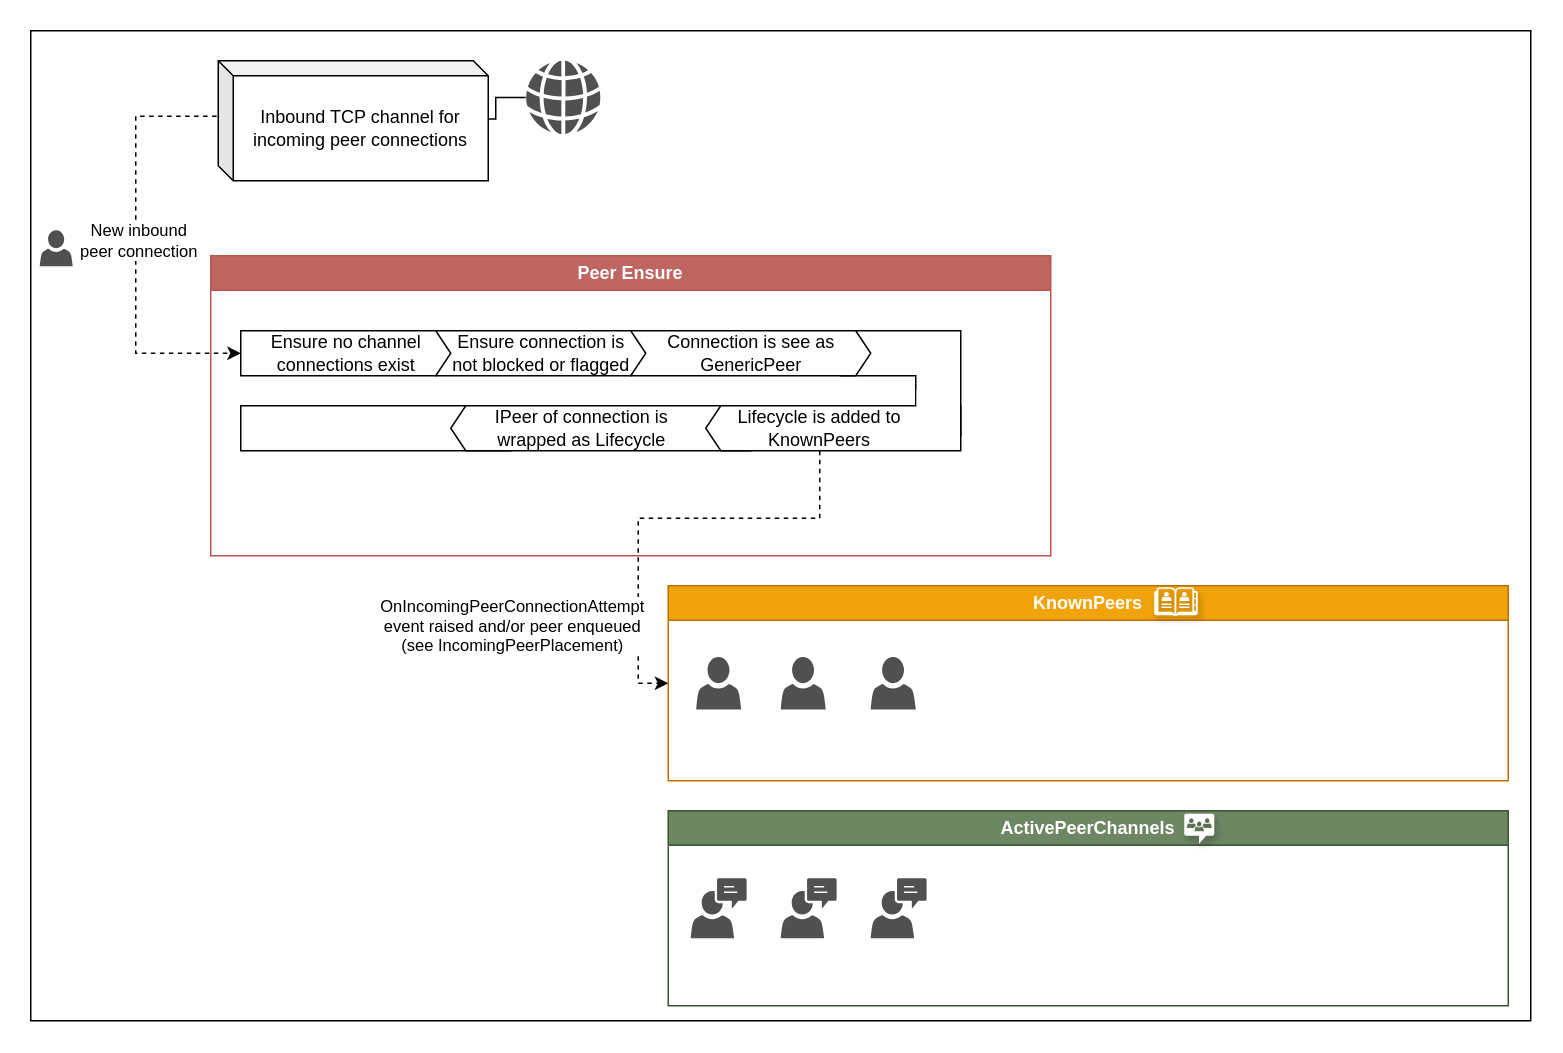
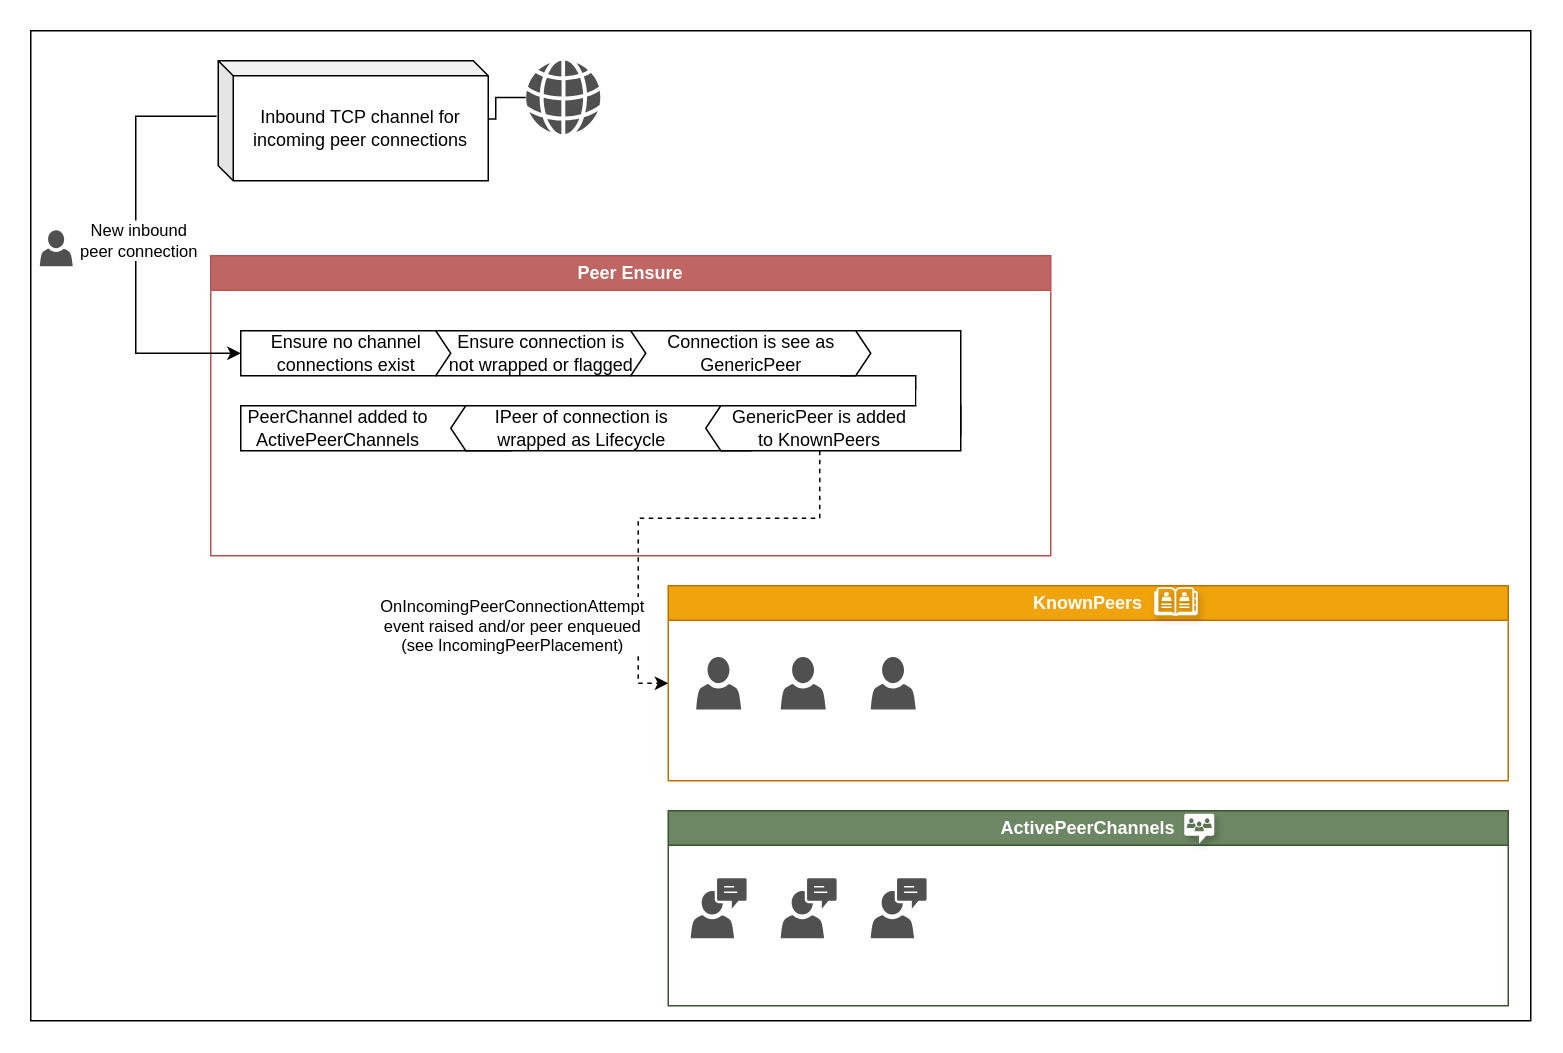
- <mxCell id="16" style="edgeStyle=orthogonalEdgeStyle;rounded=0;orthogonalLoop=1;jettySize=auto;html=1;entryX=0;entryY=0.5;entryDx=0;entryDy=0;entryPerimeter=0;exitX=-0.006;exitY=0.463;exitDx=0;exitDy=0;exitPerimeter=0;dashed=1;" edge="1" parent="1" source="15" target="14"><mxGeometry relative="1" as="geometry"><Array as="points"><mxPoint x="90" y="77" /><mxPoint x="90" y="235" /></Array></mxGeometry></mxCell>
+ <mxCell id="16" style="edgeStyle=orthogonalEdgeStyle;rounded=0;orthogonalLoop=1;jettySize=auto;html=1;entryX=0;entryY=0.5;entryDx=0;entryDy=0;entryPerimeter=0;exitX=-0.006;exitY=0.463;exitDx=0;exitDy=0;exitPerimeter=0;" edge="1" parent="1" source="15" target="14"><mxGeometry relative="1" as="geometry"><Array as="points"><mxPoint x="90" y="77" /><mxPoint x="90" y="235" /></Array></mxGeometry></mxCell>
- <mxCell id="8" value="&lt;div&gt;Ensure connection is&lt;/div&gt;&lt;div&gt;not blocked or flagged&lt;/div&gt;" style="html=1;shadow=0;dashed=0;align=center;verticalAlign=middle;shape=mxgraph.arrows2.arrow;dy=0;dx=10;notch=0;" vertex="1" parent="3"><mxGeometry x="150" y="50" width="140" height="30" as="geometry" /></mxCell>
+ <mxCell id="8" value="&lt;div&gt;Ensure connection is&lt;/div&gt;&lt;div&gt;not wrapped or flagged&lt;/div&gt;" style="html=1;shadow=0;dashed=0;align=center;verticalAlign=middle;shape=mxgraph.arrows2.arrow;dy=0;dx=10;notch=0;" vertex="1" parent="3"><mxGeometry x="150" y="50" width="140" height="30" as="geometry" /></mxCell>
+ <mxCell id="12" value="&lt;div&gt;PeerChannel added to&lt;/div&gt;&lt;div&gt;ActivePeerChannels&lt;/div&gt;" style="text;html=1;align=center;verticalAlign=middle;whiteSpace=wrap;rounded=0;" vertex="1" parent="3"><mxGeometry x="20" y="100" width="130" height="30" as="geometry" /></mxCell>
- <mxCell id="11" value="Lifecycle is added to KnownPeers" style="text;html=1;align=center;verticalAlign=middle;whiteSpace=wrap;rounded=0;" vertex="1" parent="3"><mxGeometry x="341" y="100" width="130" height="30" as="geometry" /></mxCell>
+ <mxCell id="11" value="GenericPeer is added to KnownPeers" style="text;html=1;align=center;verticalAlign=middle;whiteSpace=wrap;rounded=0;" vertex="1" parent="3"><mxGeometry x="341" y="100" width="130" height="30" as="geometry" /></mxCell>
